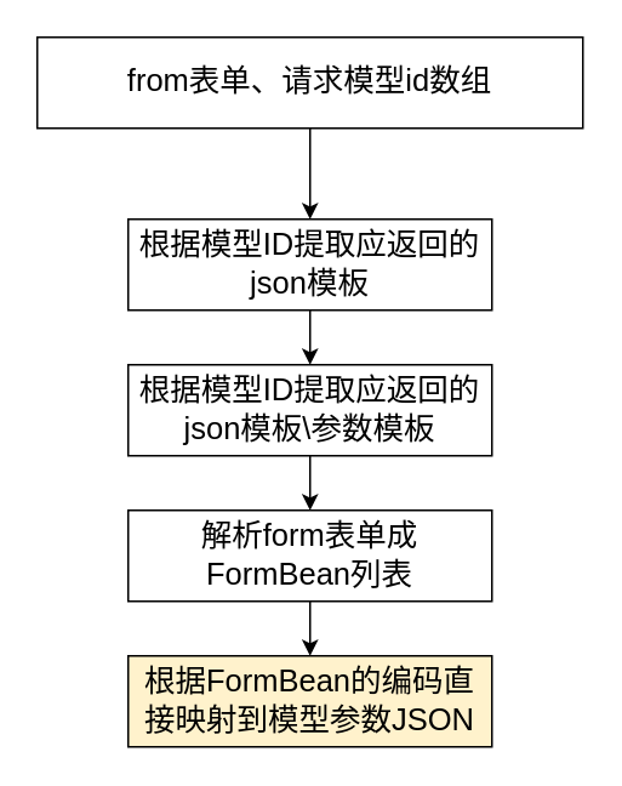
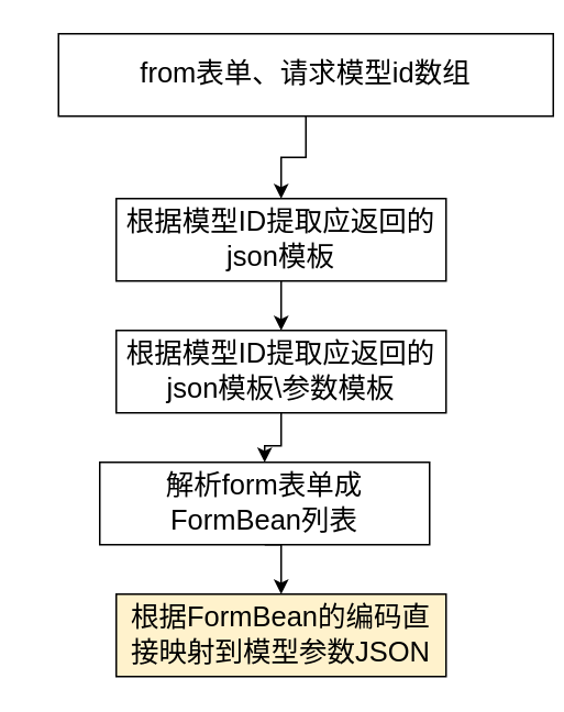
- <mxCell id="3" value="from表单、请求模型id数组" style="rounded=0;whiteSpace=wrap;html=1;fontSize=17;" vertex="1" parent="1"><mxGeometry x="20" y="20" width="300" height="50" as="geometry" /></mxCell>
+ <mxCell id="3" value="from表单、请求模型id数组" style="rounded=0;whiteSpace=wrap;html=1;fontSize=17;" vertex="1" parent="1"><mxGeometry x="35" y="20" width="300" height="50" as="geometry" /></mxCell>
- <mxCell id="6" value="解析form表单成FormBean列表" style="rounded=0;whiteSpace=wrap;html=1;fontSize=17;" vertex="1" parent="1"><mxGeometry x="70" y="280" width="200" height="50" as="geometry" /></mxCell>
+ <mxCell id="6" value="解析form表单成FormBean列表" style="rounded=0;whiteSpace=wrap;html=1;fontSize=17;" vertex="1" parent="1"><mxGeometry x="60" y="280" width="200" height="50" as="geometry" /></mxCell>
